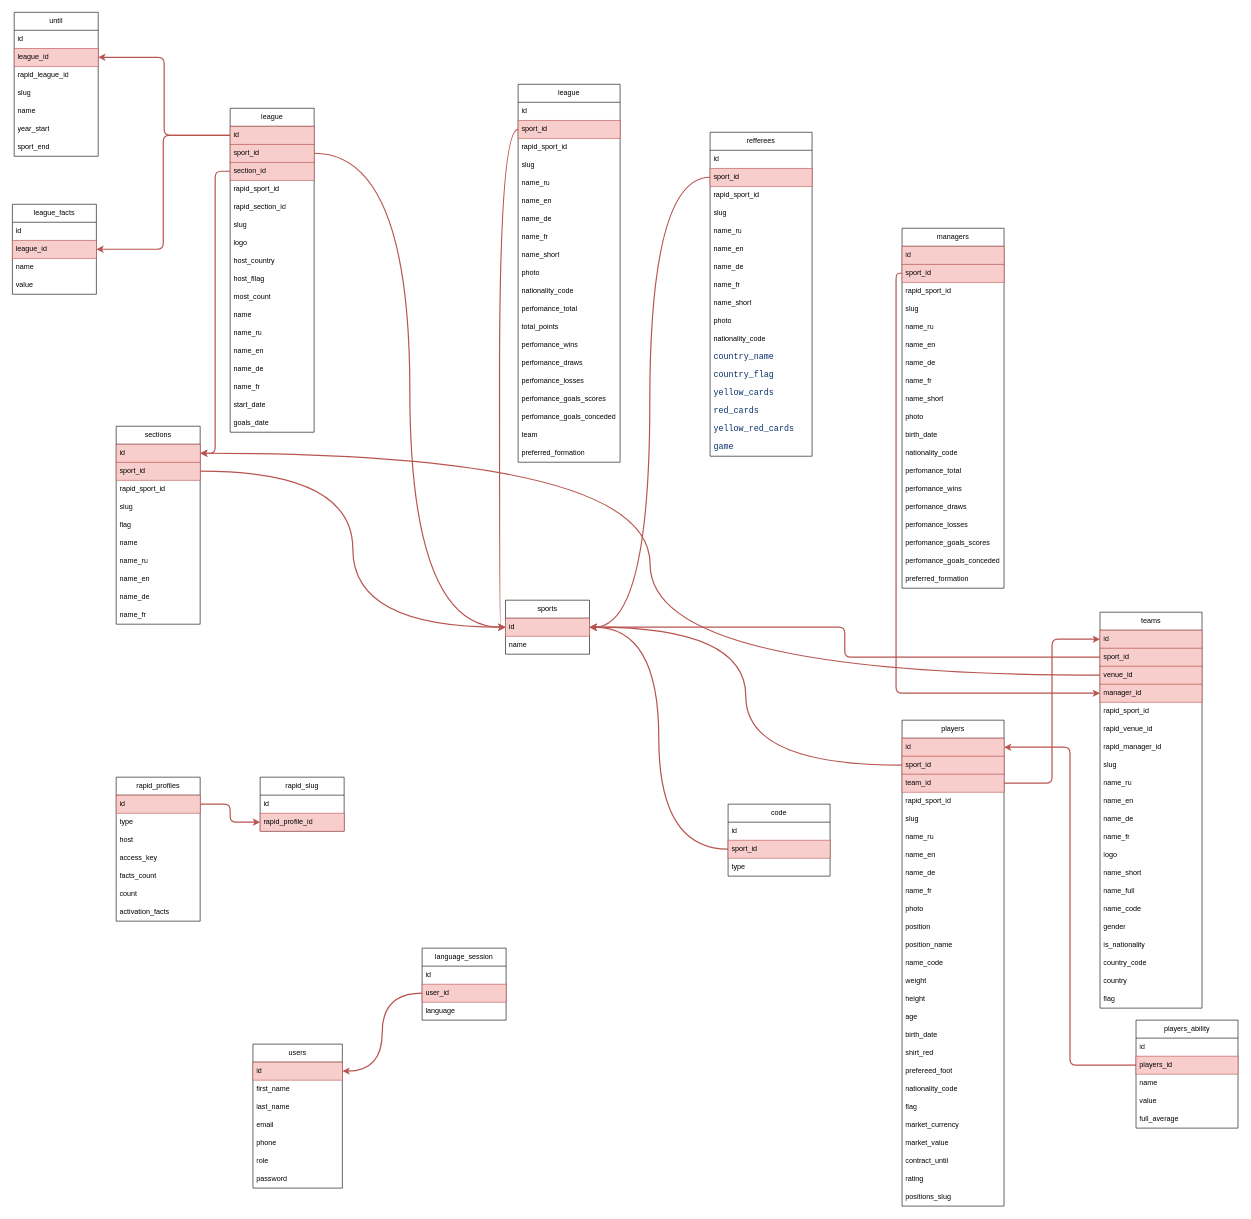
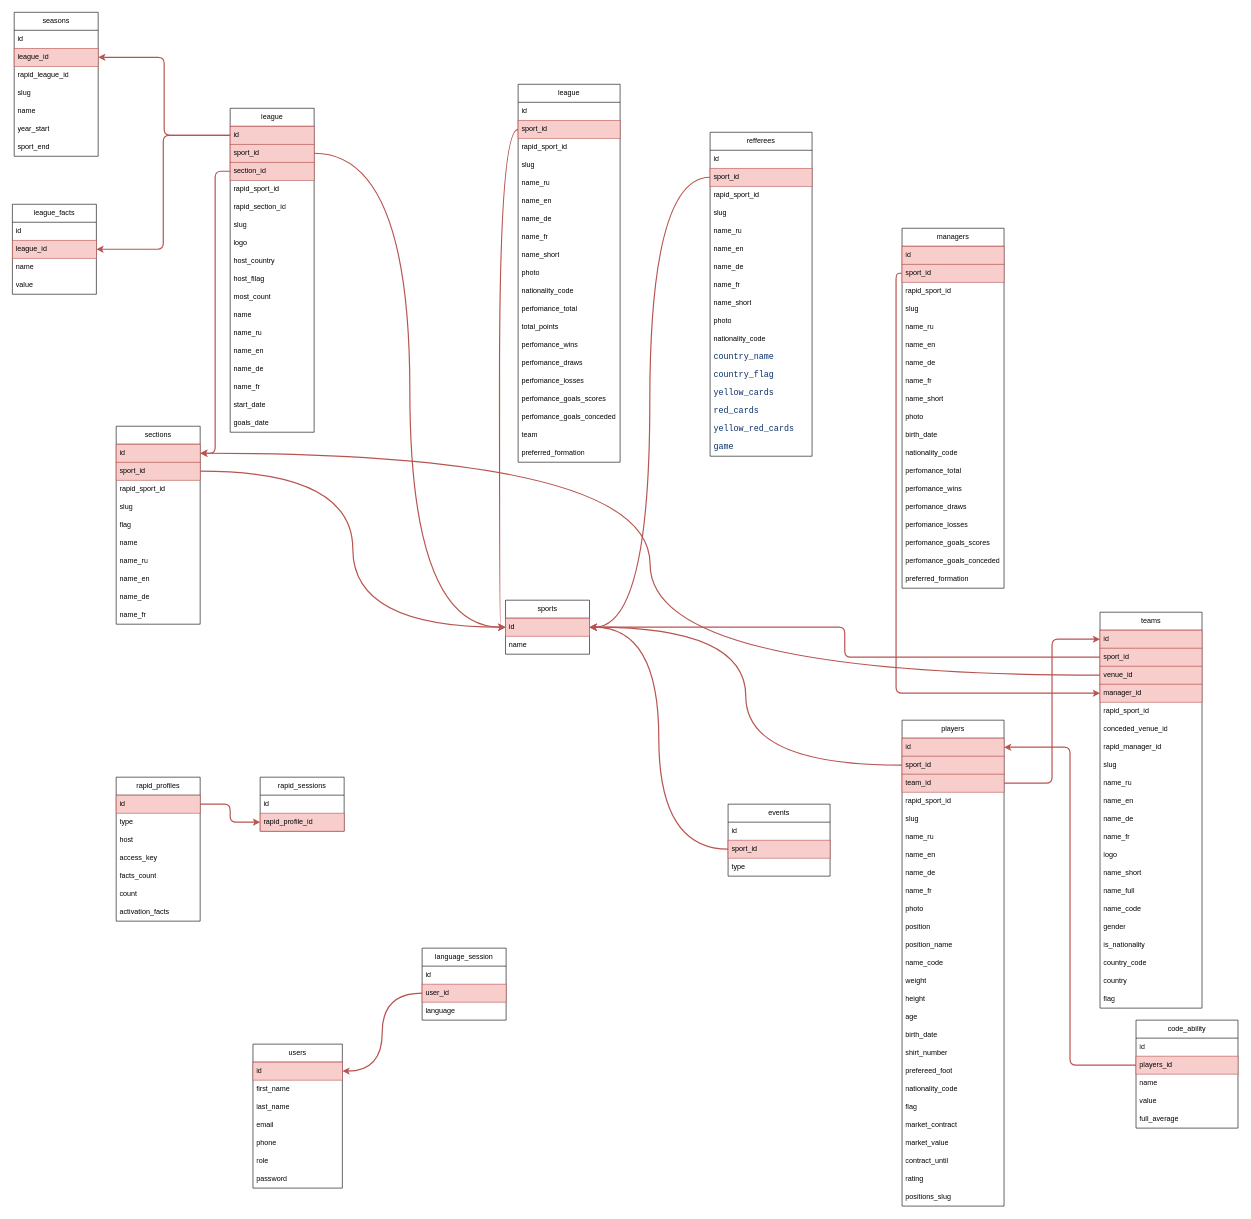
- <mxCell id="59" value="until" style="swimlane;fontStyle=0;childLayout=stackLayout;horizontal=1;startSize=30;horizontalStack=0;resizeParent=1;resizeParentMax=0;resizeLast=0;collapsible=1;marginBottom=0;whiteSpace=wrap;html=1;" parent="1" vertex="1"><mxGeometry x="23" y="20" width="140" height="240" as="geometry" /></mxCell>
+ <mxCell id="59" value="seasons" style="swimlane;fontStyle=0;childLayout=stackLayout;horizontal=1;startSize=30;horizontalStack=0;resizeParent=1;resizeParentMax=0;resizeLast=0;collapsible=1;marginBottom=0;whiteSpace=wrap;html=1;" parent="1" vertex="1"><mxGeometry x="23" y="20" width="140" height="240" as="geometry" /></mxCell>
- <mxCell id="119" value="rapid_venue_id" style="text;strokeColor=none;fillColor=none;align=left;verticalAlign=middle;spacingLeft=4;spacingRight=4;overflow=hidden;points=[[0,0.5],[1,0.5]];portConstraint=eastwest;rotatable=0;whiteSpace=wrap;html=1;" parent="113" vertex="1"><mxGeometry y="180" width="170" height="30" as="geometry" /></mxCell>
+ <mxCell id="119" value="conceded_venue_id" style="text;strokeColor=none;fillColor=none;align=left;verticalAlign=middle;spacingLeft=4;spacingRight=4;overflow=hidden;points=[[0,0.5],[1,0.5]];portConstraint=eastwest;rotatable=0;whiteSpace=wrap;html=1;" parent="113" vertex="1"><mxGeometry y="180" width="170" height="30" as="geometry" /></mxCell>
- <mxCell id="68" value="rapid_slug" style="swimlane;fontStyle=0;childLayout=stackLayout;horizontal=1;startSize=30;horizontalStack=0;resizeParent=1;resizeParentMax=0;resizeLast=0;collapsible=1;marginBottom=0;whiteSpace=wrap;html=1;" parent="1" vertex="1"><mxGeometry x="433" y="1295" width="140" height="90" as="geometry" /></mxCell>
+ <mxCell id="68" value="rapid_sessions" style="swimlane;fontStyle=0;childLayout=stackLayout;horizontal=1;startSize=30;horizontalStack=0;resizeParent=1;resizeParentMax=0;resizeLast=0;collapsible=1;marginBottom=0;whiteSpace=wrap;html=1;" parent="1" vertex="1"><mxGeometry x="433" y="1295" width="140" height="90" as="geometry" /></mxCell>
- <mxCell id="194" value="code" style="swimlane;fontStyle=0;childLayout=stackLayout;horizontal=1;startSize=30;horizontalStack=0;resizeParent=1;resizeParentMax=0;resizeLast=0;collapsible=1;marginBottom=0;whiteSpace=wrap;html=1;" parent="1" vertex="1"><mxGeometry x="1213" y="1340" width="170" height="120" as="geometry" /></mxCell>
+ <mxCell id="194" value="events" style="swimlane;fontStyle=0;childLayout=stackLayout;horizontal=1;startSize=30;horizontalStack=0;resizeParent=1;resizeParentMax=0;resizeLast=0;collapsible=1;marginBottom=0;whiteSpace=wrap;html=1;" parent="1" vertex="1"><mxGeometry x="1213" y="1340" width="170" height="120" as="geometry" /></mxCell>
- <mxCell id="187" value="players_ability" style="swimlane;fontStyle=0;childLayout=stackLayout;horizontal=1;startSize=30;horizontalStack=0;resizeParent=1;resizeParentMax=0;resizeLast=0;collapsible=1;marginBottom=0;whiteSpace=wrap;html=1;" parent="1" vertex="1"><mxGeometry x="1893" y="1700" width="170" height="180" as="geometry" /></mxCell>
+ <mxCell id="187" value="code_ability" style="swimlane;fontStyle=0;childLayout=stackLayout;horizontal=1;startSize=30;horizontalStack=0;resizeParent=1;resizeParentMax=0;resizeLast=0;collapsible=1;marginBottom=0;whiteSpace=wrap;html=1;" parent="1" vertex="1"><mxGeometry x="1893" y="1700" width="170" height="180" as="geometry" /></mxCell>
- <mxCell id="176" value="shirt_red" style="text;strokeColor=none;fillColor=none;align=left;verticalAlign=middle;spacingLeft=4;spacingRight=4;overflow=hidden;points=[[0,0.5],[1,0.5]];portConstraint=eastwest;rotatable=0;whiteSpace=wrap;html=1;" parent="158" vertex="1"><mxGeometry y="540" width="170" height="30" as="geometry" /></mxCell>
+ <mxCell id="176" value="shirt_number" style="text;strokeColor=none;fillColor=none;align=left;verticalAlign=middle;spacingLeft=4;spacingRight=4;overflow=hidden;points=[[0,0.5],[1,0.5]];portConstraint=eastwest;rotatable=0;whiteSpace=wrap;html=1;" parent="158" vertex="1"><mxGeometry y="540" width="170" height="30" as="geometry" /></mxCell>
- <mxCell id="180" value="market_currency" style="text;strokeColor=none;fillColor=none;align=left;verticalAlign=middle;spacingLeft=4;spacingRight=4;overflow=hidden;points=[[0,0.5],[1,0.5]];portConstraint=eastwest;rotatable=0;whiteSpace=wrap;html=1;" parent="158" vertex="1"><mxGeometry y="660" width="170" height="30" as="geometry" /></mxCell>
+ <mxCell id="180" value="market_contract" style="text;strokeColor=none;fillColor=none;align=left;verticalAlign=middle;spacingLeft=4;spacingRight=4;overflow=hidden;points=[[0,0.5],[1,0.5]];portConstraint=eastwest;rotatable=0;whiteSpace=wrap;html=1;" parent="158" vertex="1"><mxGeometry y="660" width="170" height="30" as="geometry" /></mxCell>
